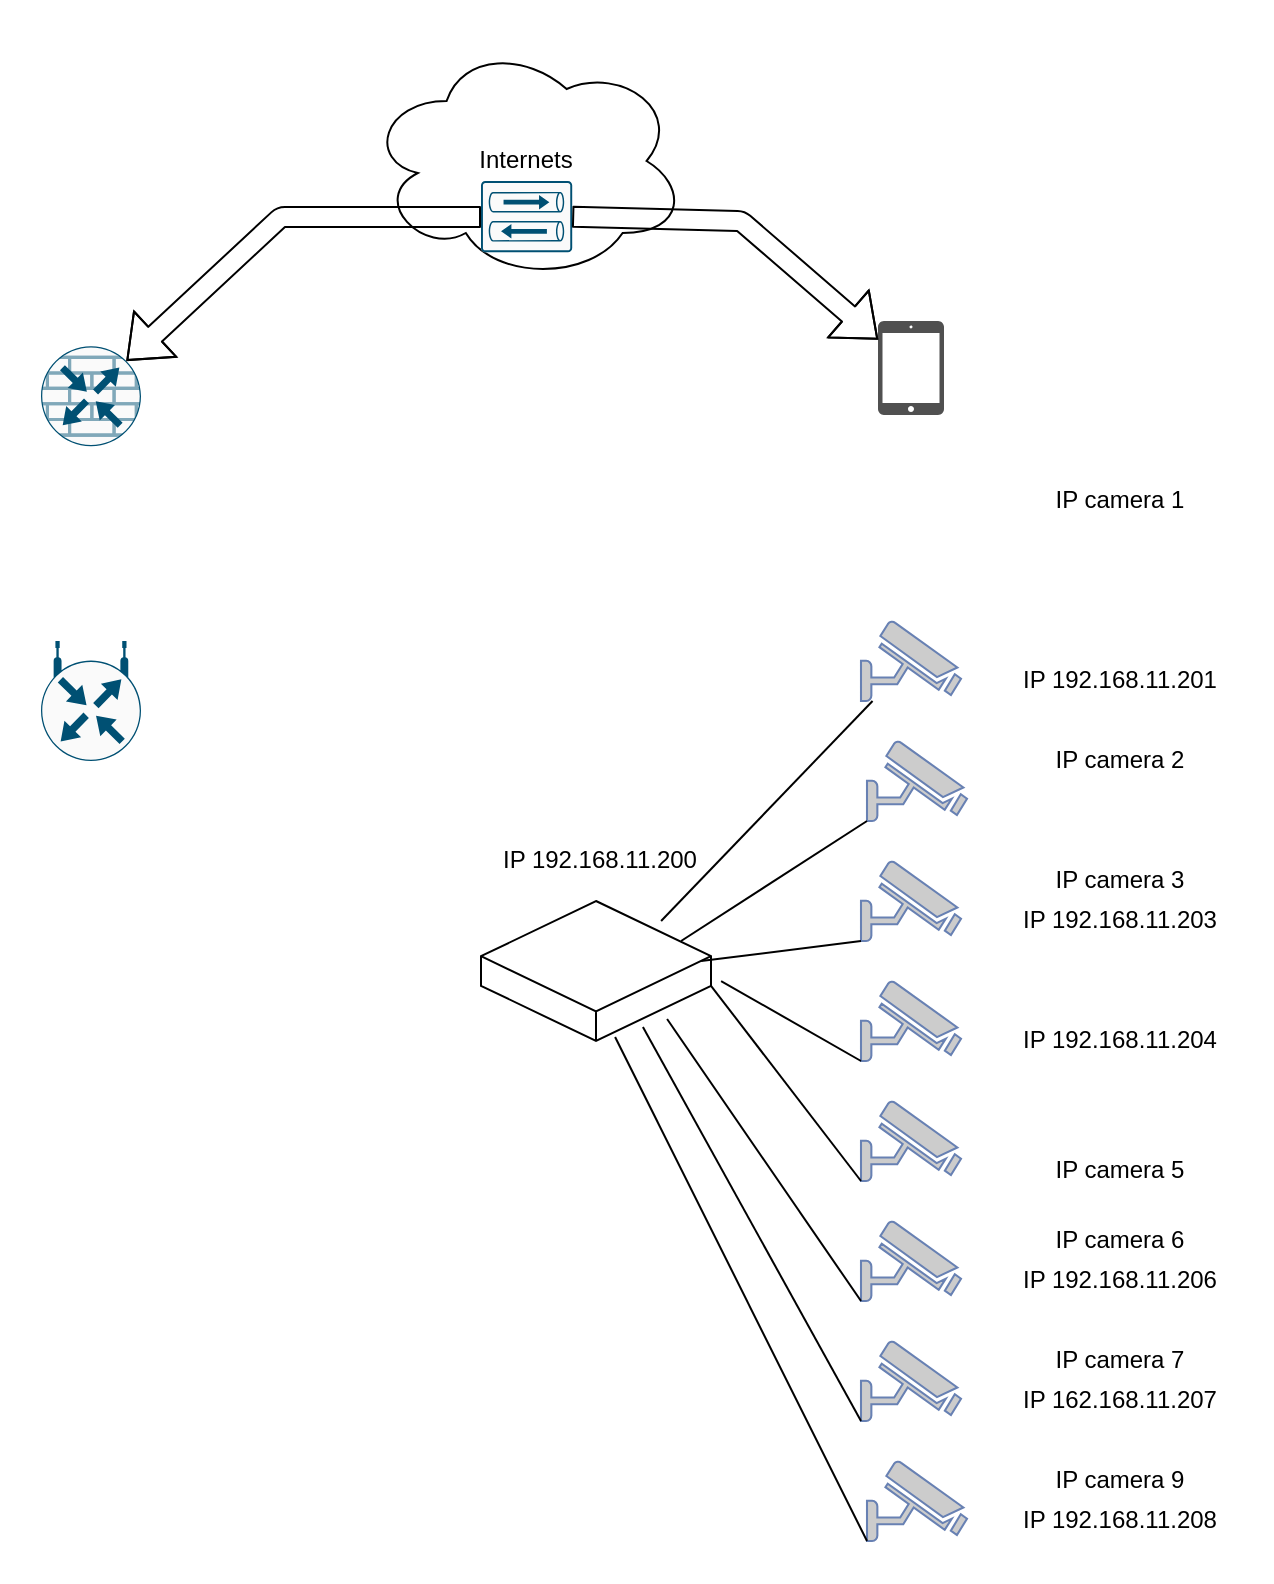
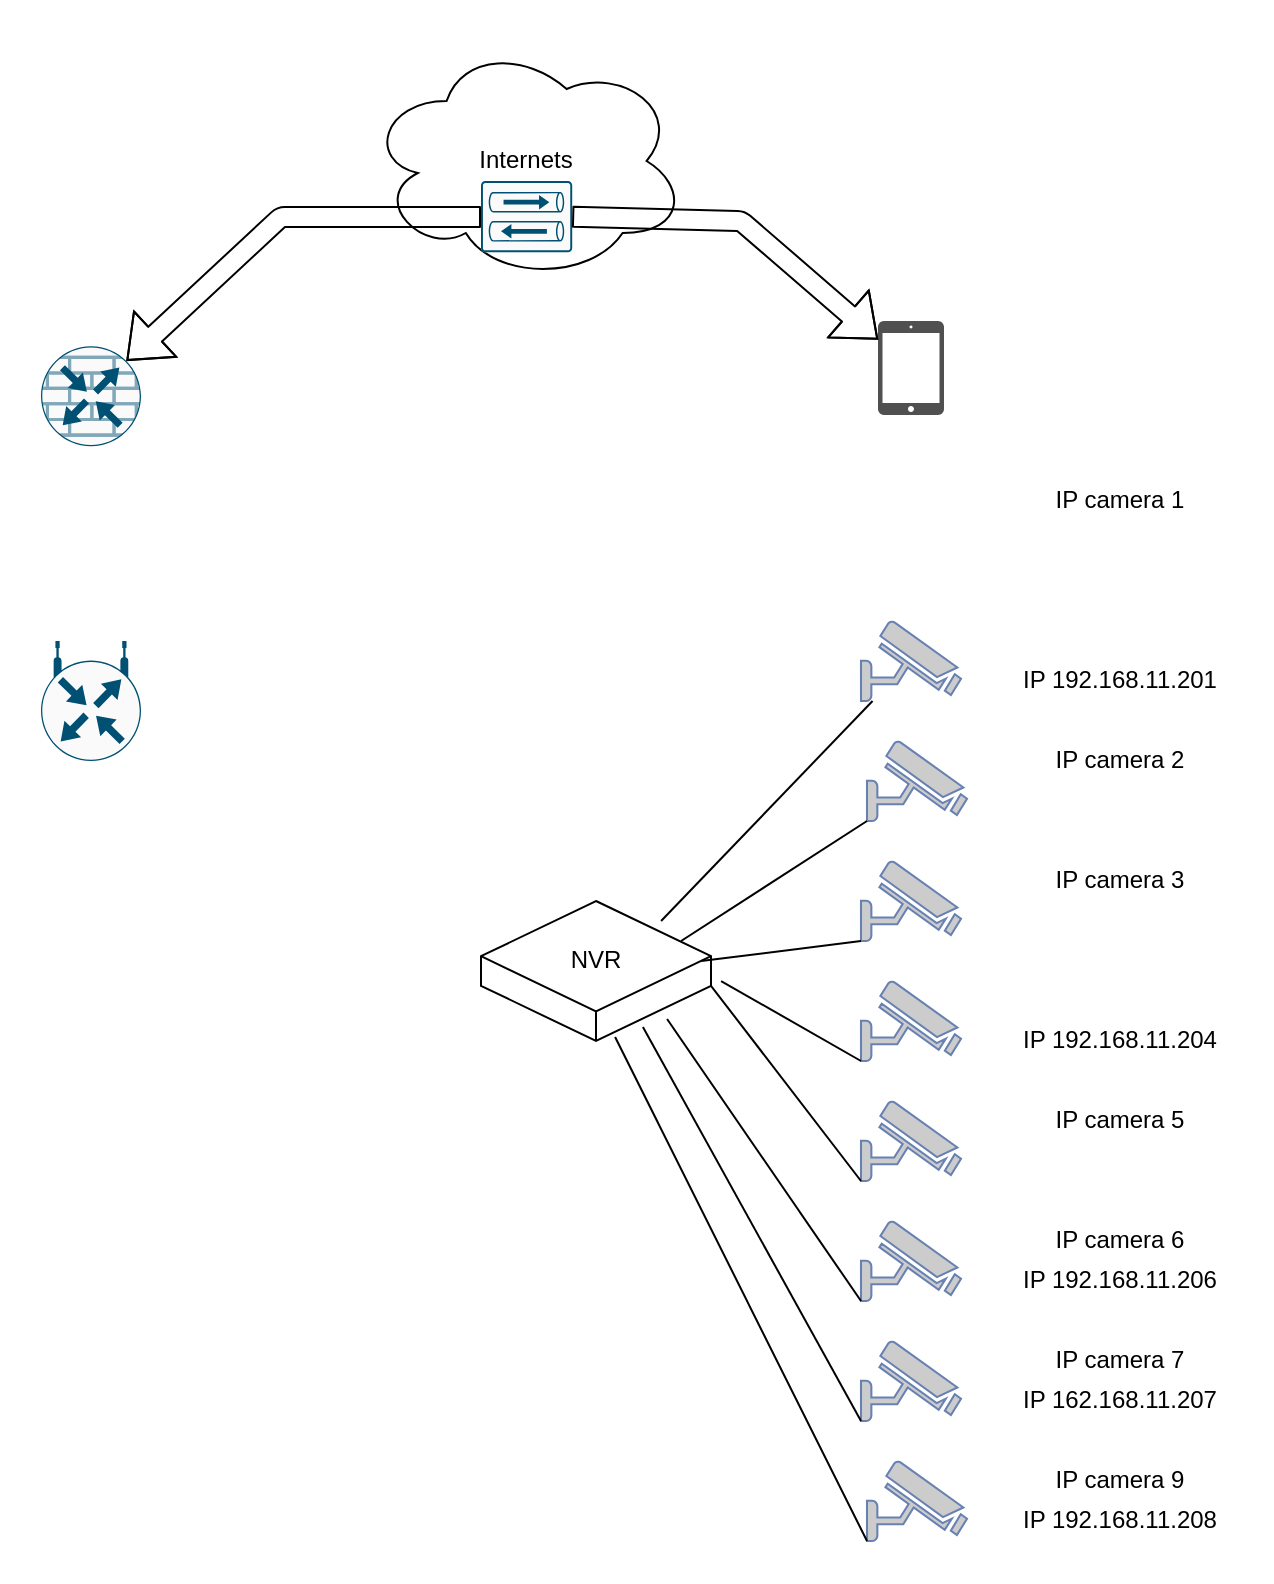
- <mxCell id="32" value="IP 192.168.11.200" style="text;html=1;strokeColor=none;fillColor=none;align=center;verticalAlign=middle;whiteSpace=wrap;rounded=0;" vertex="1" parent="1"><mxGeometry x="245" y="420" width="110" height="20" as="geometry" /></mxCell>
- <mxCell id="23" value="IP 192.168.11.203" style="text;html=1;strokeColor=none;fillColor=none;align=center;verticalAlign=middle;whiteSpace=wrap;rounded=0;" vertex="1" parent="1"><mxGeometry x="505" y="450" width="110" height="20" as="geometry" /></mxCell>
+ <mxCell id="20" value="NVR" style="text;html=1;strokeColor=none;fillColor=none;align=center;verticalAlign=middle;whiteSpace=wrap;rounded=0;" vertex="1" parent="1"><mxGeometry x="277.5" y="470" width="40" height="20" as="geometry" /></mxCell>
- <mxCell id="25" value="IP camera 5" style="text;html=1;strokeColor=none;fillColor=none;align=center;verticalAlign=middle;whiteSpace=wrap;rounded=0;" vertex="1" parent="1"><mxGeometry x="520" y="575" width="80" height="20" as="geometry" /></mxCell>
+ <mxCell id="25" value="IP camera 5" style="text;html=1;strokeColor=none;fillColor=none;align=center;verticalAlign=middle;whiteSpace=wrap;rounded=0;" vertex="1" parent="1"><mxGeometry x="520" y="550" width="80" height="20" as="geometry" /></mxCell>
